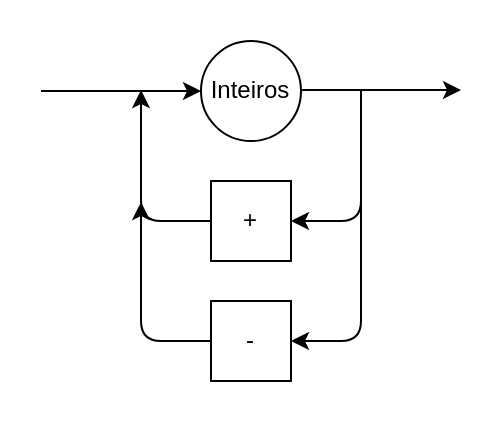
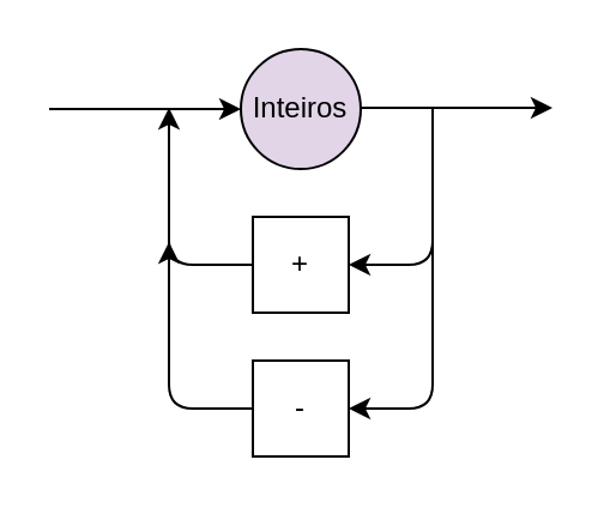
- <mxCell id="2" value="Inteiros" style="ellipse;whiteSpace=wrap;html=1;" parent="1" vertex="1"><mxGeometry x="100" y="20" width="50" height="50" as="geometry" /></mxCell>
+ <mxCell id="2" value="Inteiros" style="ellipse;whiteSpace=wrap;html=1;fillColor=#e1d5e7;" parent="1" vertex="1"><mxGeometry x="100" y="20" width="50" height="50" as="geometry" /></mxCell>
